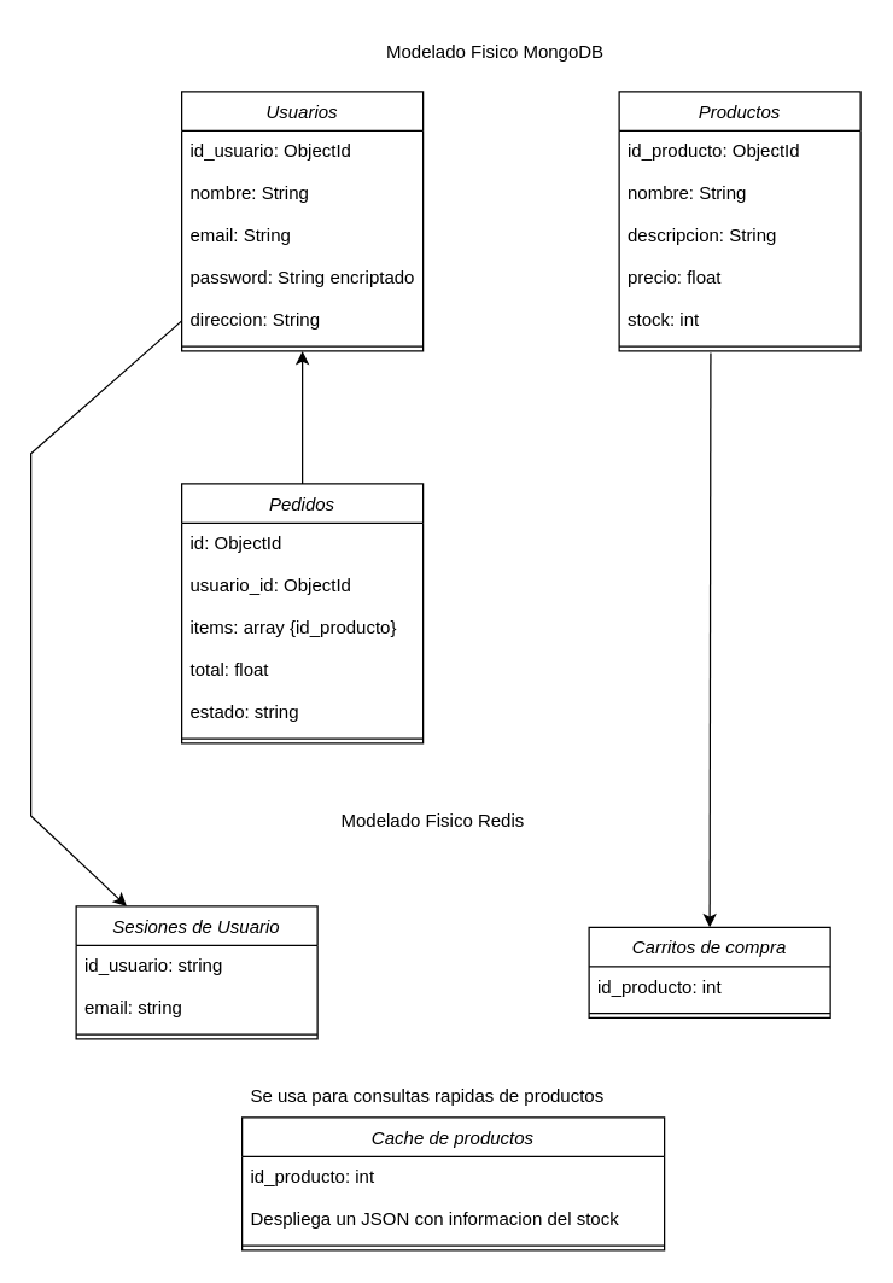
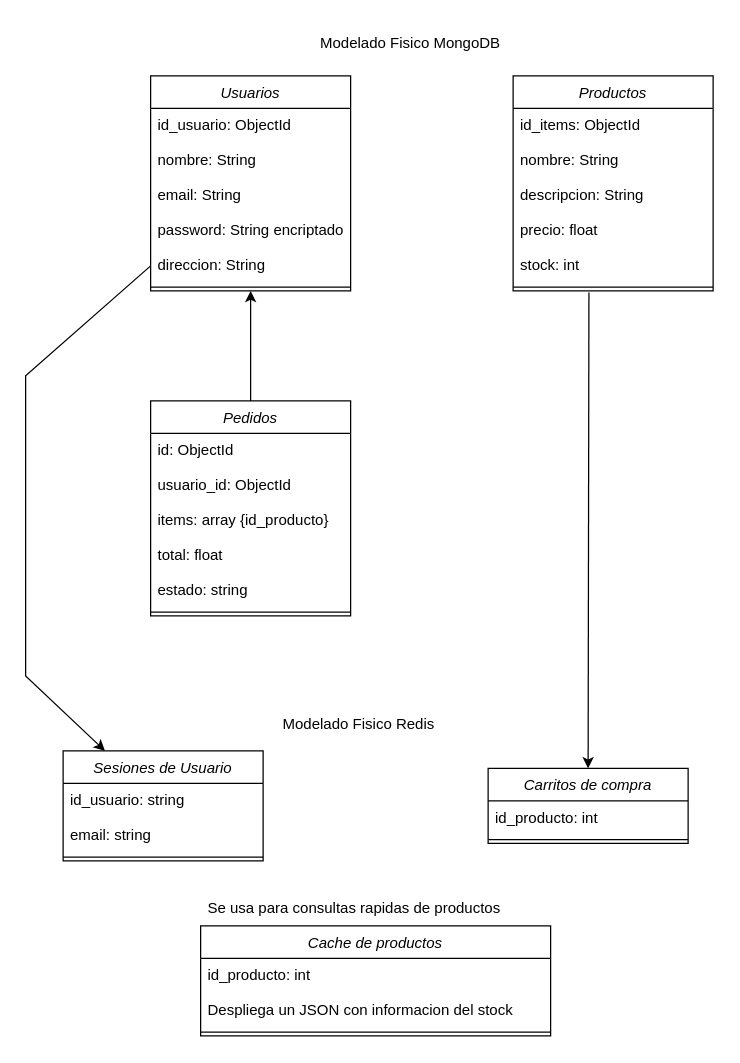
- <mxCell id="10" value="id_producto: ObjectId " style="text;align=left;verticalAlign=top;spacingLeft=4;spacingRight=4;overflow=hidden;rotatable=0;points=[[0,0.5],[1,0.5]];portConstraint=eastwest;rounded=0;shadow=0;html=0;" vertex="1" parent="9"><mxGeometry y="26" width="160" height="28" as="geometry" /></mxCell>
+ <mxCell id="10" value="id_items: ObjectId " style="text;align=left;verticalAlign=top;spacingLeft=4;spacingRight=4;overflow=hidden;rotatable=0;points=[[0,0.5],[1,0.5]];portConstraint=eastwest;rounded=0;shadow=0;html=0;" vertex="1" parent="9"><mxGeometry y="26" width="160" height="28" as="geometry" /></mxCell>
- <mxCell id="37" value="Modelado Fisico Redis" style="text;align=left;verticalAlign=top;spacingLeft=4;spacingRight=4;overflow=hidden;rotatable=0;points=[[0,0.5],[1,0.5]];portConstraint=eastwest;rounded=0;shadow=0;html=0;" vertex="1" parent="1"><mxGeometry x="220" y="530" width="200" height="28" as="geometry" /></mxCell>
+ <mxCell id="37" value="Modelado Fisico Redis" style="text;align=left;verticalAlign=top;spacingLeft=4;spacingRight=4;overflow=hidden;rotatable=0;points=[[0,0.5],[1,0.5]];portConstraint=eastwest;rounded=0;shadow=0;html=0;" vertex="1" parent="1"><mxGeometry x="220" y="565" width="200" height="28" as="geometry" /></mxCell>
